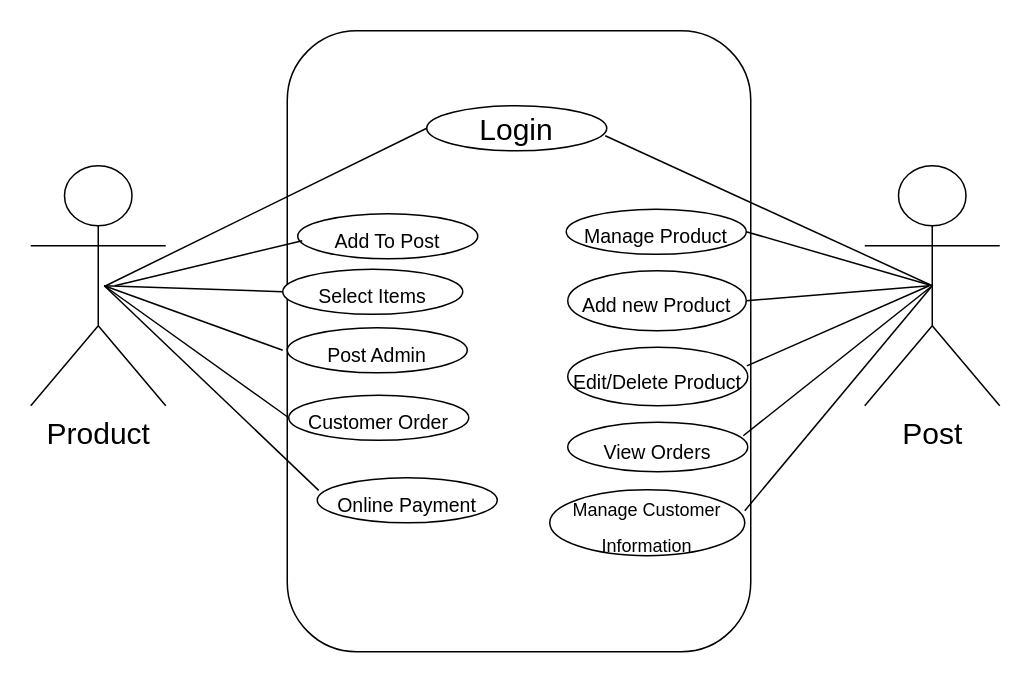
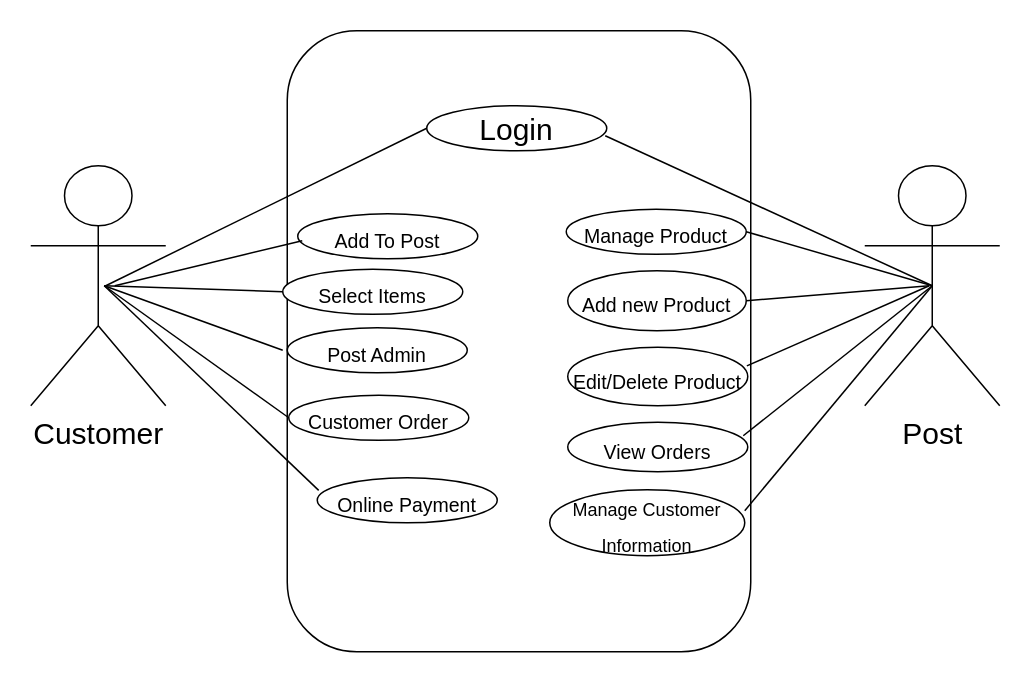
- <mxCell id="9" value="&lt;font style=&quot;font-size: 20px;&quot;&gt;Product&lt;/font&gt;" style="shape=umlActor;verticalLabelPosition=bottom;verticalAlign=top;html=1;outlineConnect=0;" parent="1" vertex="1"><mxGeometry x="20" y="110" width="90" height="160" as="geometry" /></mxCell>
+ <mxCell id="9" value="&lt;font style=&quot;font-size: 20px;&quot;&gt;Customer&lt;/font&gt;" style="shape=umlActor;verticalLabelPosition=bottom;verticalAlign=top;html=1;outlineConnect=0;" parent="1" vertex="1"><mxGeometry x="20" y="110" width="90" height="160" as="geometry" /></mxCell>
